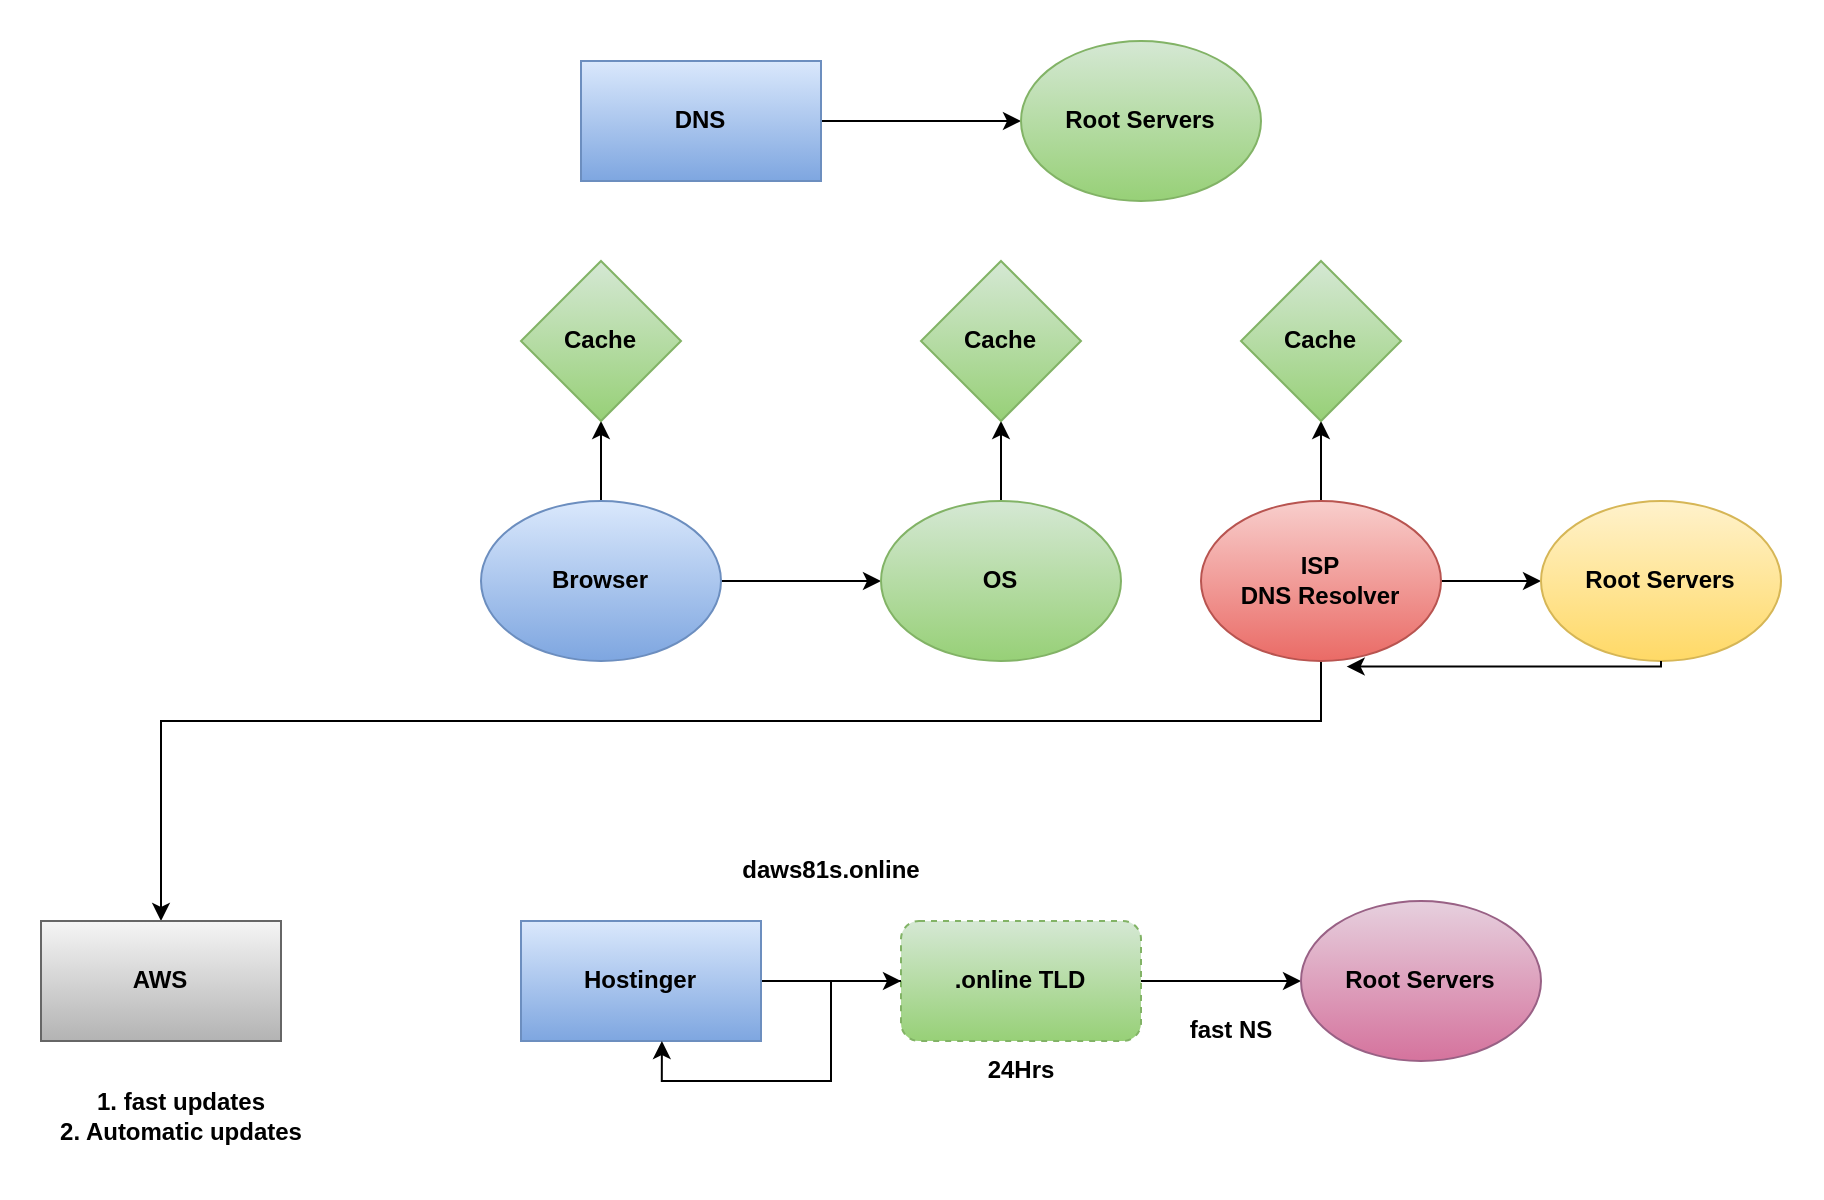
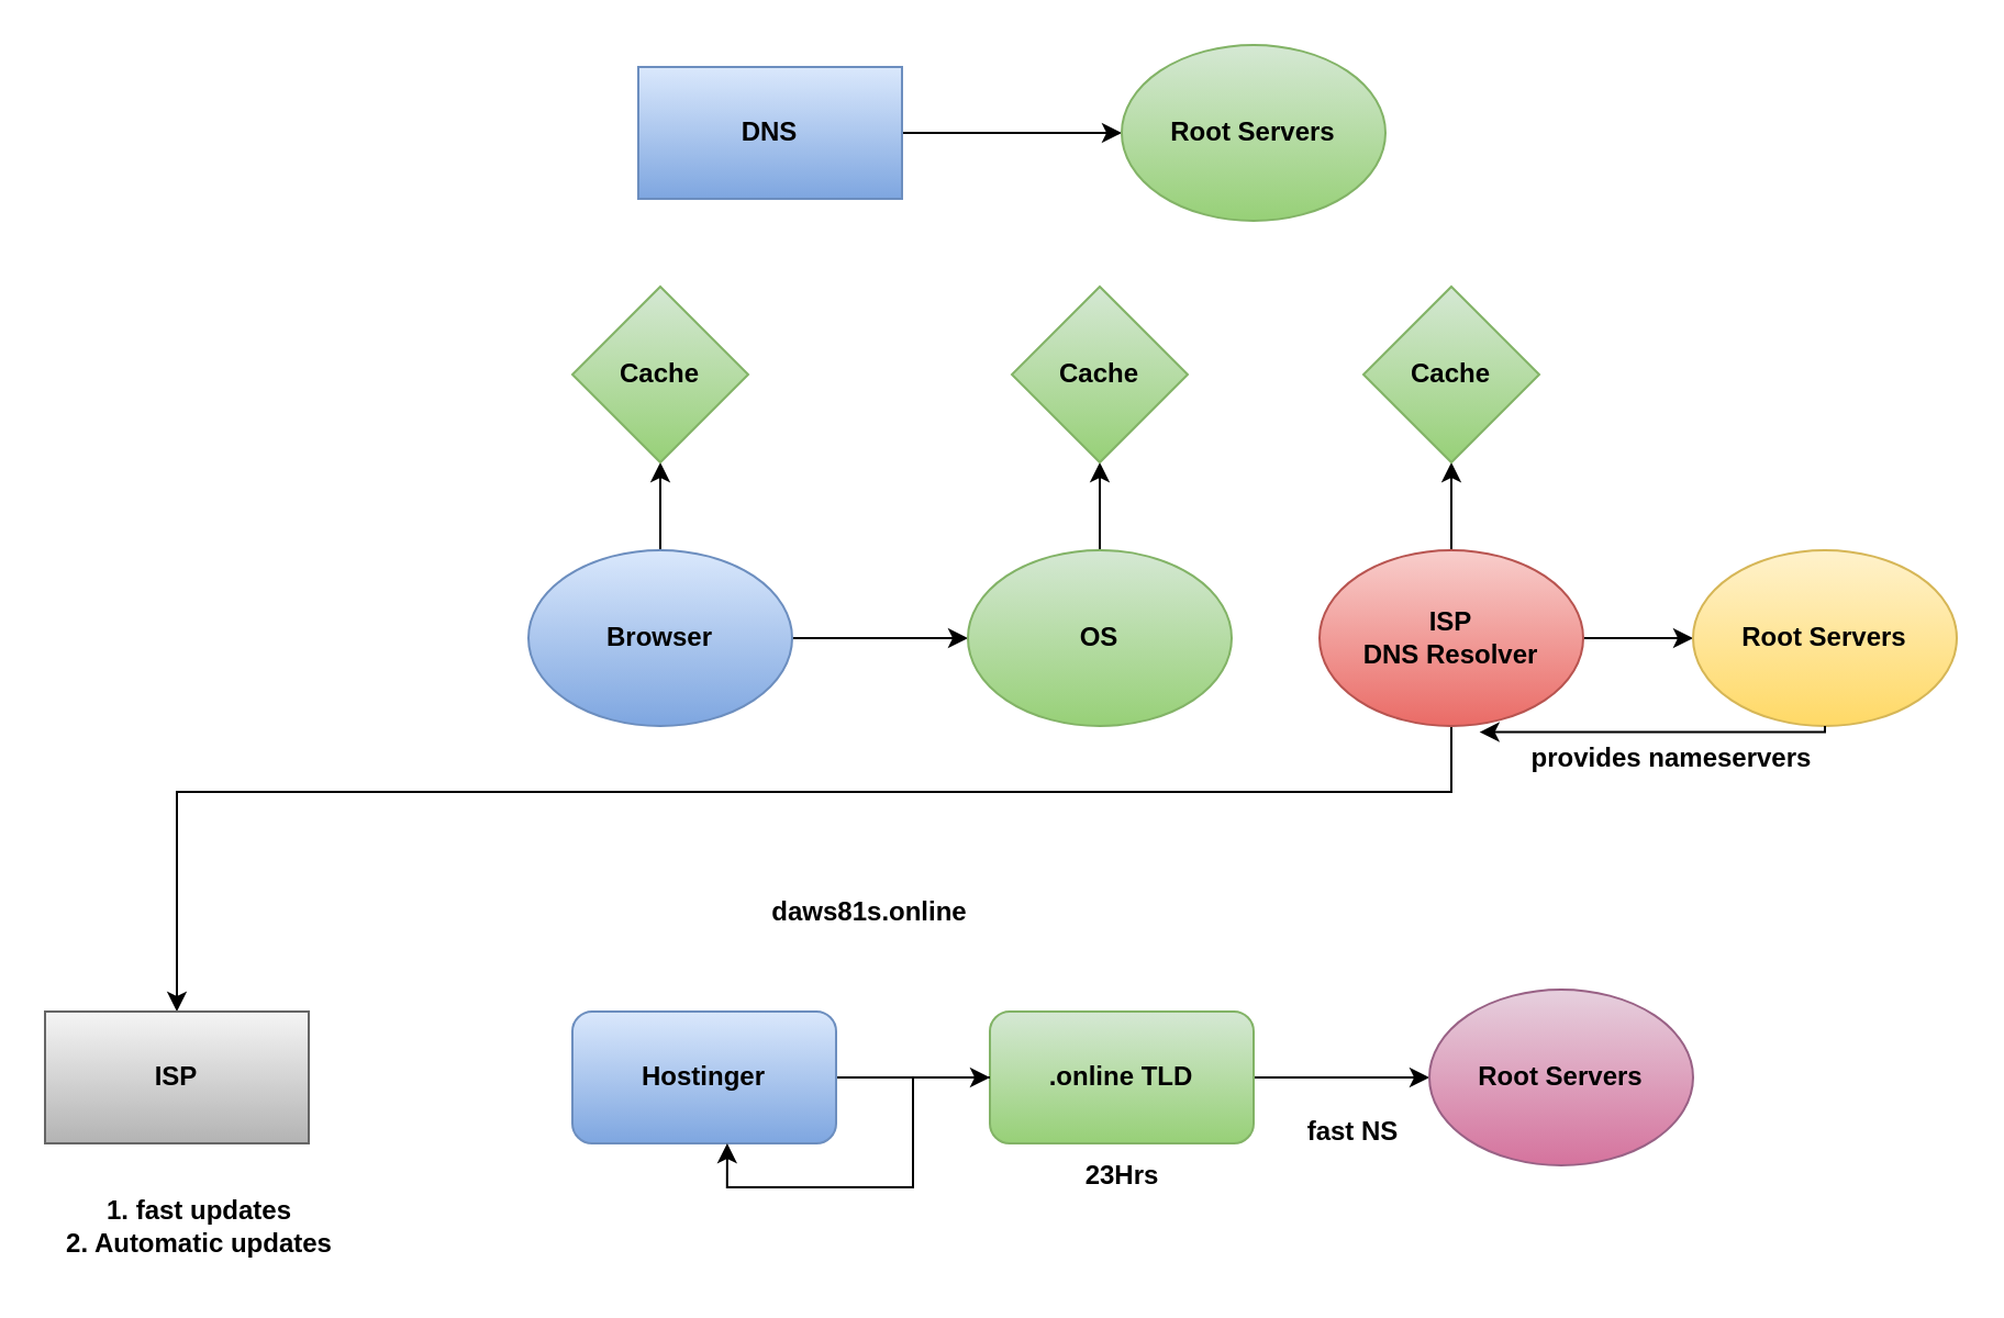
+ <mxCell id="27" value="&lt;b&gt;provides nameservers&lt;/b&gt;" style="text;html=1;align=center;verticalAlign=middle;resizable=0;points=[];autosize=1;strokeColor=none;fillColor=none;" vertex="1" parent="1"><mxGeometry x="685" y="330" width="150" height="30" as="geometry" /></mxCell>
- <mxCell id="22" value="&lt;b&gt;daws81s.online&lt;/b&gt;" style="text;html=1;align=center;verticalAlign=middle;resizable=0;points=[];autosize=1;strokeColor=none;fillColor=none;" vertex="1" parent="1"><mxGeometry x="360" y="420" width="110" height="30" as="geometry" /></mxCell>
+ <mxCell id="22" value="&lt;b&gt;daws81s.online&lt;/b&gt;" style="text;html=1;align=center;verticalAlign=middle;resizable=0;points=[];autosize=1;strokeColor=none;fillColor=none;" vertex="1" parent="1"><mxGeometry x="340" y="400" width="110" height="30" as="geometry" /></mxCell>
- <mxCell id="29" value="&lt;b&gt;AWS&lt;/b&gt;" style="rounded=0;whiteSpace=wrap;html=1;fillColor=#f5f5f5;gradientColor=#b3b3b3;strokeColor=#666666;" vertex="1" parent="1"><mxGeometry x="20" y="460" width="120" height="60" as="geometry" /></mxCell>
+ <mxCell id="29" value="&lt;b&gt;ISP&lt;/b&gt;" style="rounded=0;whiteSpace=wrap;html=1;fillColor=#f5f5f5;gradientColor=#b3b3b3;strokeColor=#666666;" vertex="1" parent="1"><mxGeometry x="20" y="460" width="120" height="60" as="geometry" /></mxCell>
- <mxCell id="19" value="&lt;b&gt;Hostinger&lt;/b&gt;" style="whiteSpace=wrap;html=1;fillColor=#dae8fc;gradientColor=#7ea6e0;strokeColor=#6c8ebf;rounded=0;" vertex="1" parent="1"><mxGeometry x="260" y="460" width="120" height="60" as="geometry" /></mxCell>
+ <mxCell id="19" value="&lt;b&gt;Hostinger&lt;/b&gt;" style="rounded=1;whiteSpace=wrap;html=1;fillColor=#dae8fc;gradientColor=#7ea6e0;strokeColor=#6c8ebf;" vertex="1" parent="1"><mxGeometry x="260" y="460" width="120" height="60" as="geometry" /></mxCell>
- <mxCell id="21" value="&lt;b&gt;.online TLD&lt;/b&gt;" style="rounded=1;whiteSpace=wrap;html=1;fillColor=#d5e8d4;gradientColor=#97d077;strokeColor=#82b366;dashed=1;" vertex="1" parent="1"><mxGeometry x="450" y="460" width="120" height="60" as="geometry" /></mxCell>
+ <mxCell id="21" value="&lt;b&gt;.online TLD&lt;/b&gt;" style="rounded=1;whiteSpace=wrap;html=1;fillColor=#d5e8d4;gradientColor=#97d077;strokeColor=#82b366;" vertex="1" parent="1"><mxGeometry x="450" y="460" width="120" height="60" as="geometry" /></mxCell>
- <mxCell id="28" value="&lt;b&gt;24Hrs&lt;/b&gt;" style="text;html=1;align=center;verticalAlign=middle;resizable=0;points=[];autosize=1;strokeColor=none;fillColor=none;" vertex="1" parent="1"><mxGeometry x="480" y="520" width="60" height="30" as="geometry" /></mxCell>
+ <mxCell id="28" value="&lt;b&gt;23Hrs&lt;/b&gt;" style="text;html=1;align=center;verticalAlign=middle;resizable=0;points=[];autosize=1;strokeColor=none;fillColor=none;" vertex="1" parent="1"><mxGeometry x="480" y="520" width="60" height="30" as="geometry" /></mxCell>
